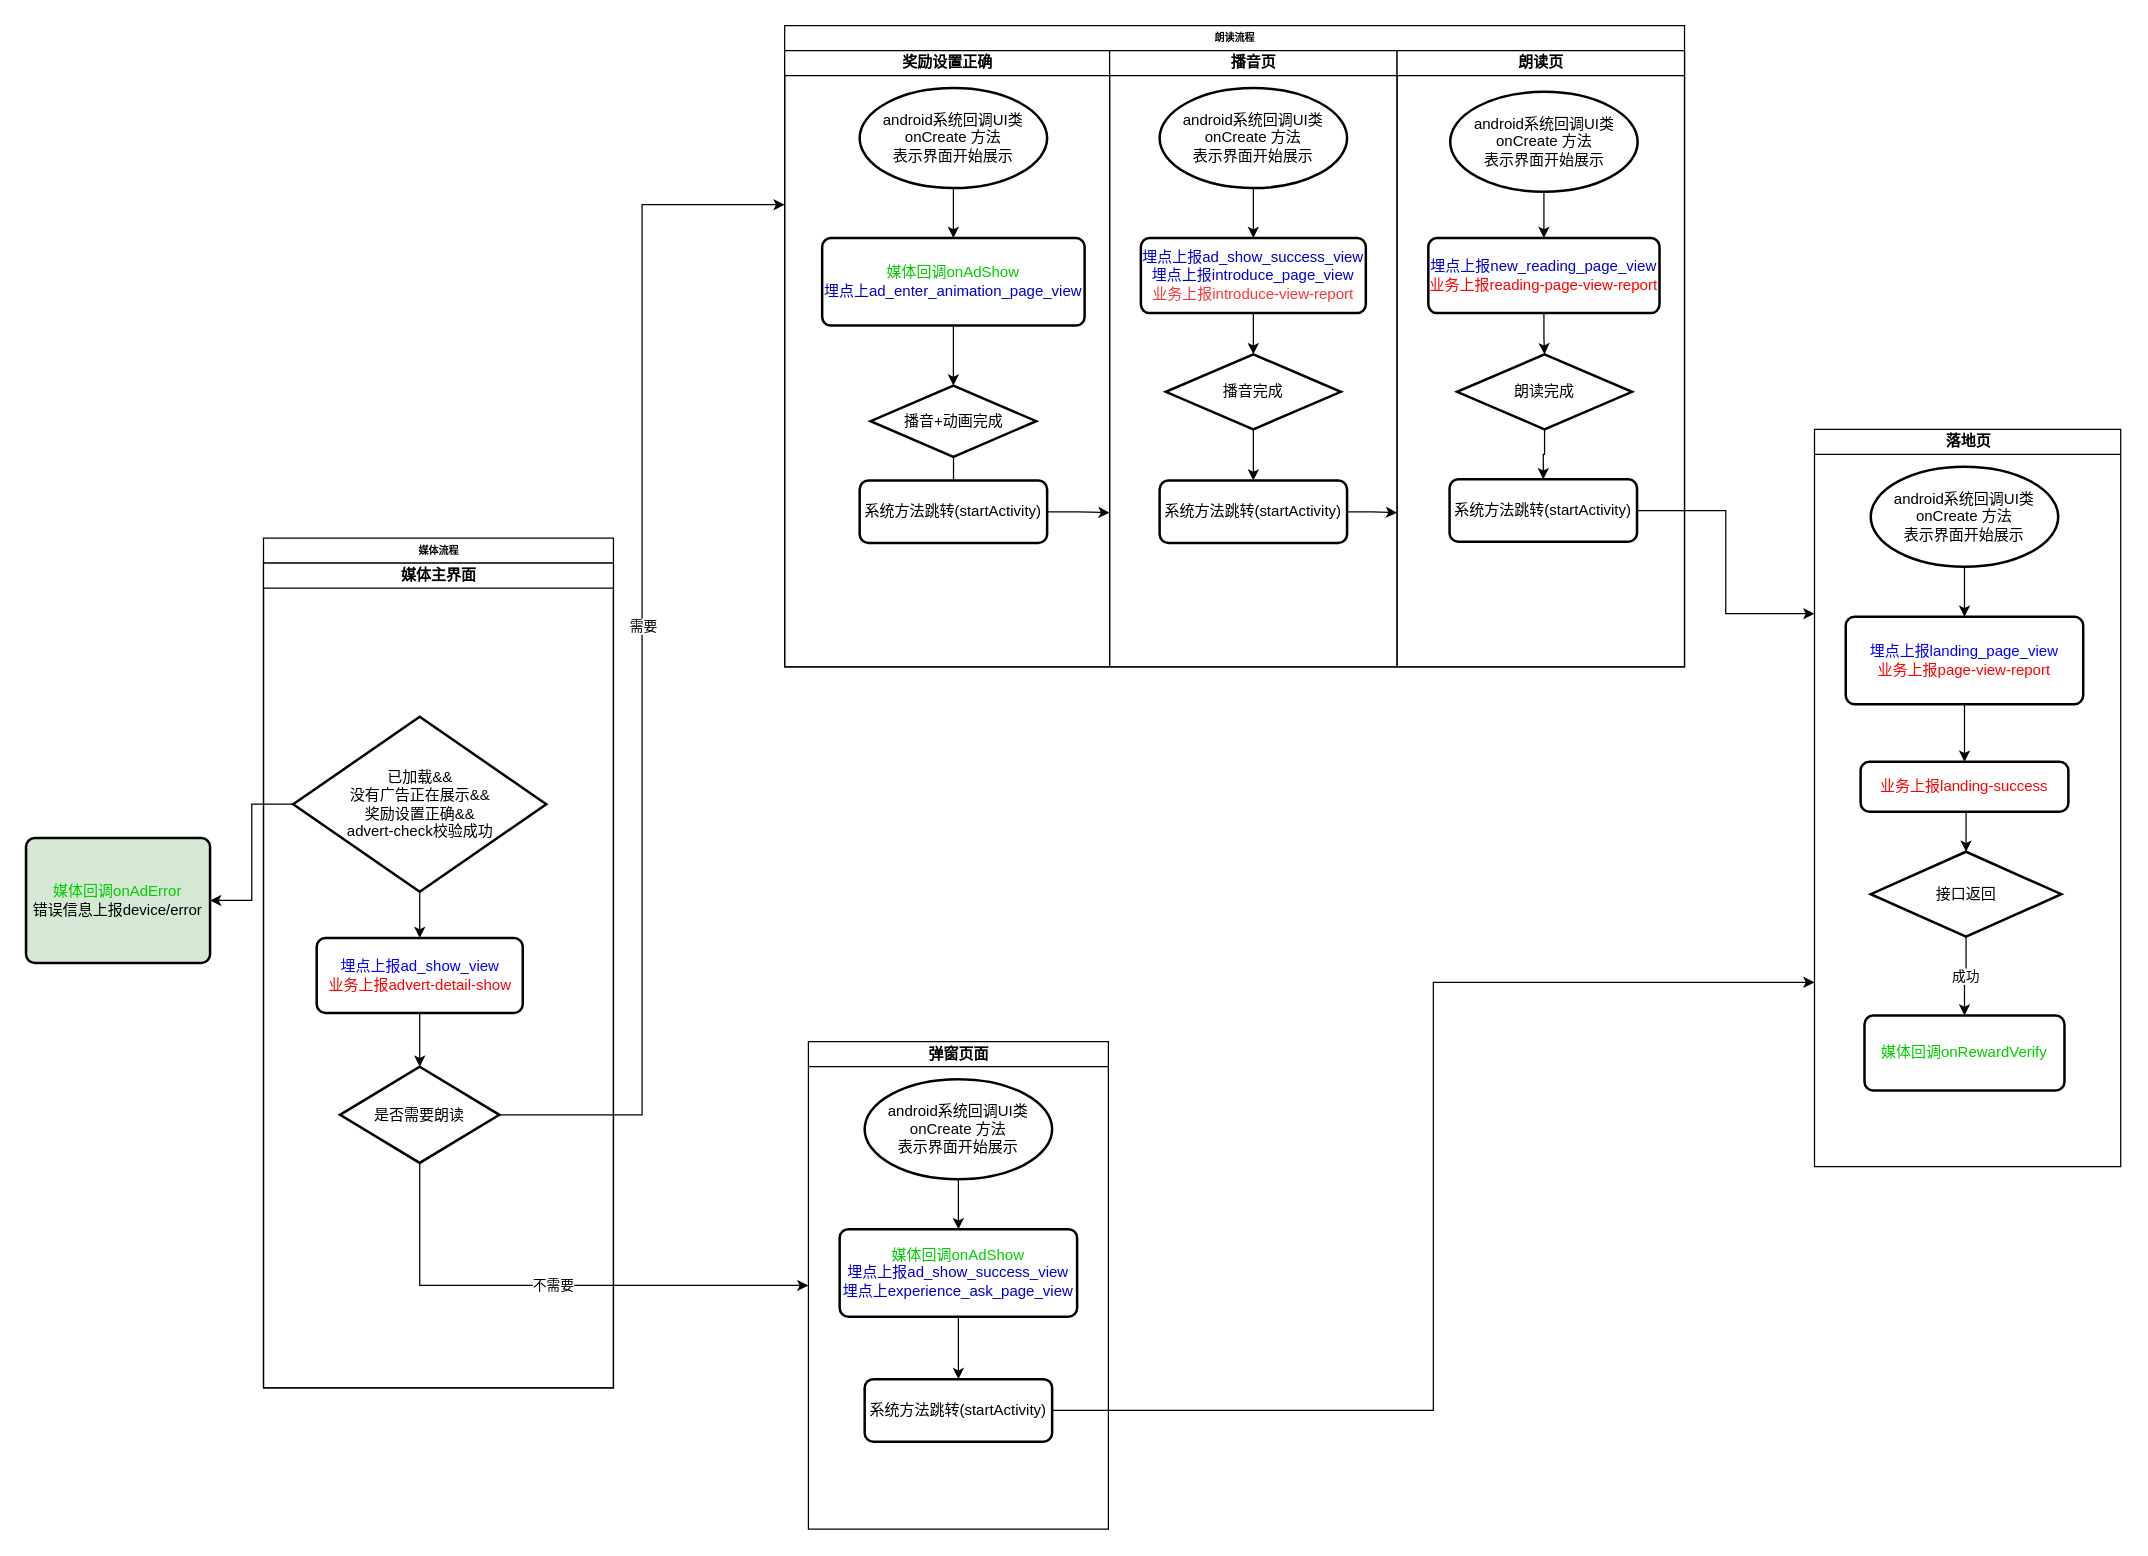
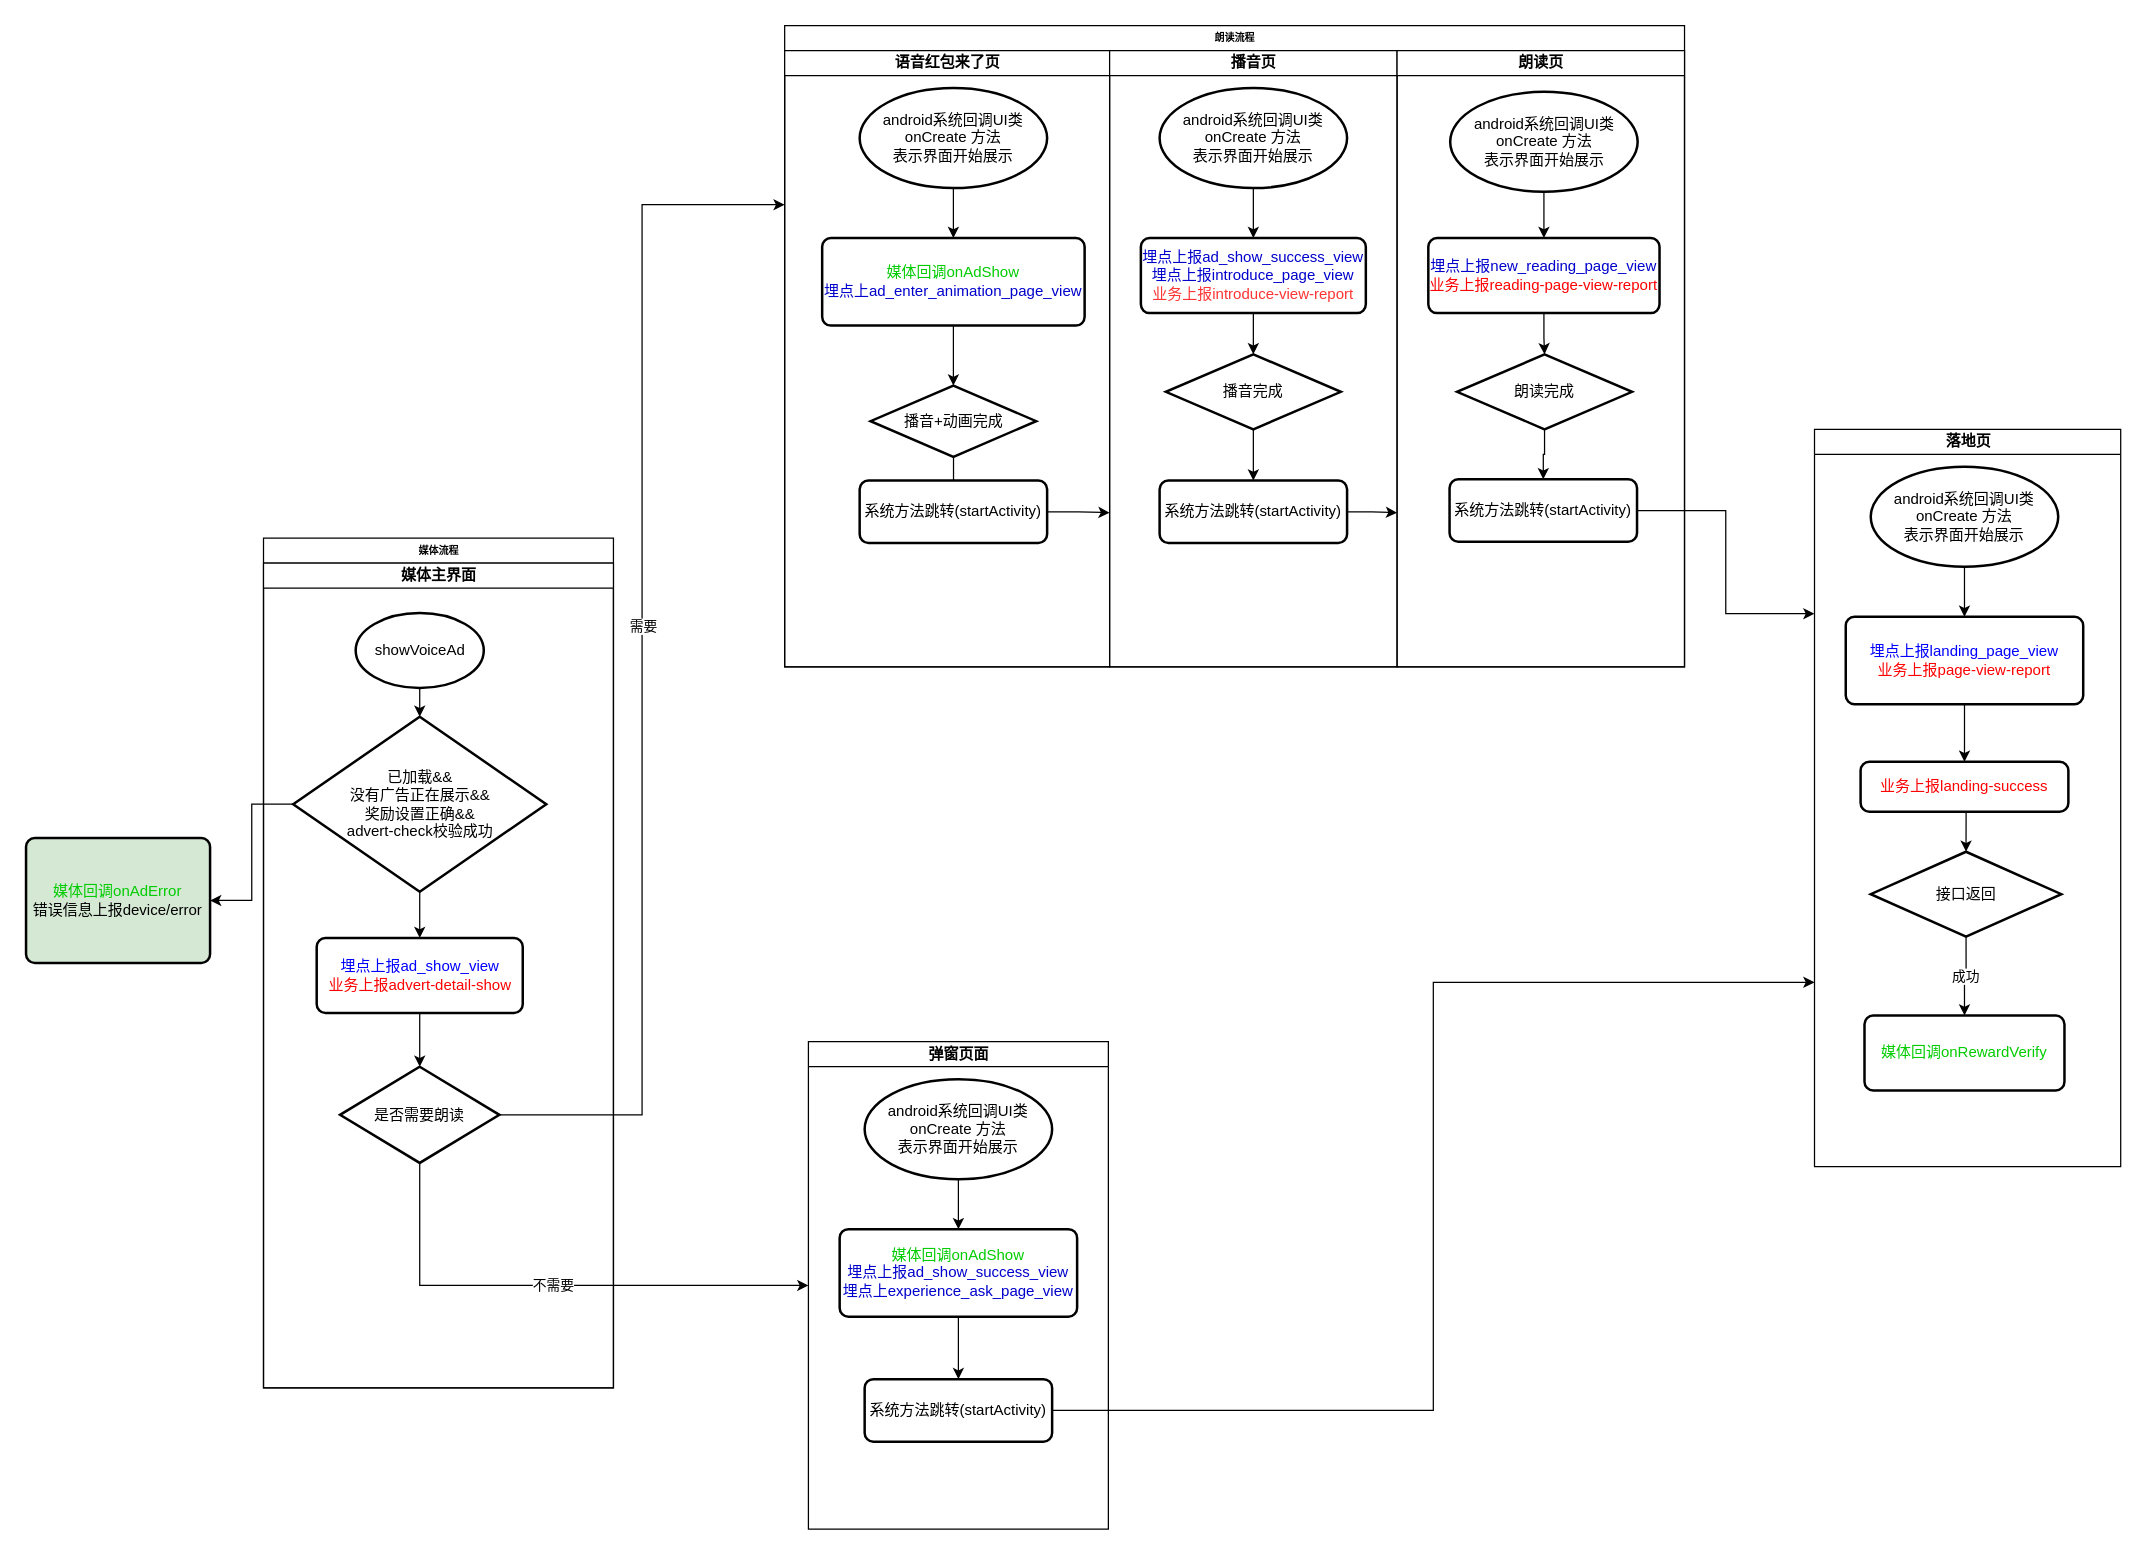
- <mxCell id="14" value="奖励设置正确" style="swimlane;html=1;startSize=20;" vertex="1" parent="13"><mxGeometry y="20" width="260" height="493" as="geometry" /></mxCell>
+ <mxCell id="14" value="语音红包来了页" style="swimlane;html=1;startSize=20;" vertex="1" parent="13"><mxGeometry y="20" width="260" height="493" as="geometry" /></mxCell>
+ <mxCell id="5" value="showVoiceAd" style="strokeWidth=2;html=1;shape=mxgraph.flowchart.start_1;whiteSpace=wrap;" vertex="1" parent="3"><mxGeometry x="73.75" y="40" width="102.5" height="60" as="geometry" /></mxCell>
+ <mxCell id="4" style="edgeStyle=orthogonalEdgeStyle;rounded=0;orthogonalLoop=1;jettySize=auto;html=1;exitX=0.5;exitY=1;exitDx=0;exitDy=0;exitPerimeter=0;entryX=0.5;entryY=0;entryDx=0;entryDy=0;entryPerimeter=0;" edge="1" parent="3" source="5" target="7"><mxGeometry relative="1" as="geometry" /></mxCell>
